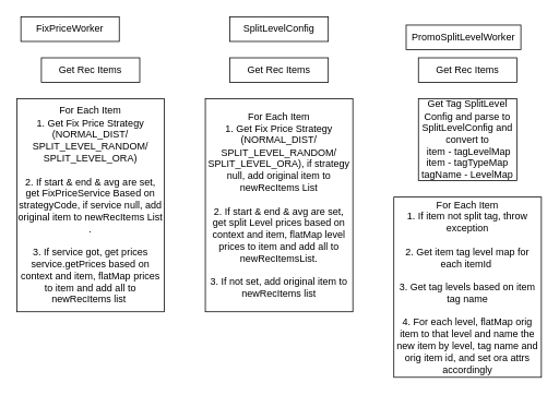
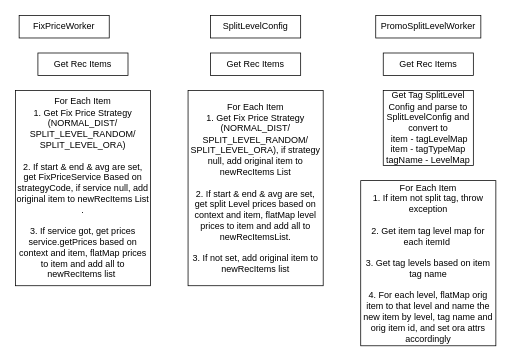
- <mxCell id="4" value="PromoSplitLevelWorker" style="rounded=0;whiteSpace=wrap;html=1;" vertex="1" parent="1"><mxGeometry x="495" y="30" width="140" height="30" as="geometry" /></mxCell>
+ <mxCell id="4" value="PromoSplitLevelWorker" style="rounded=0;whiteSpace=wrap;html=1;" vertex="1" parent="1"><mxGeometry x="500" y="20" width="140" height="30" as="geometry" /></mxCell>
